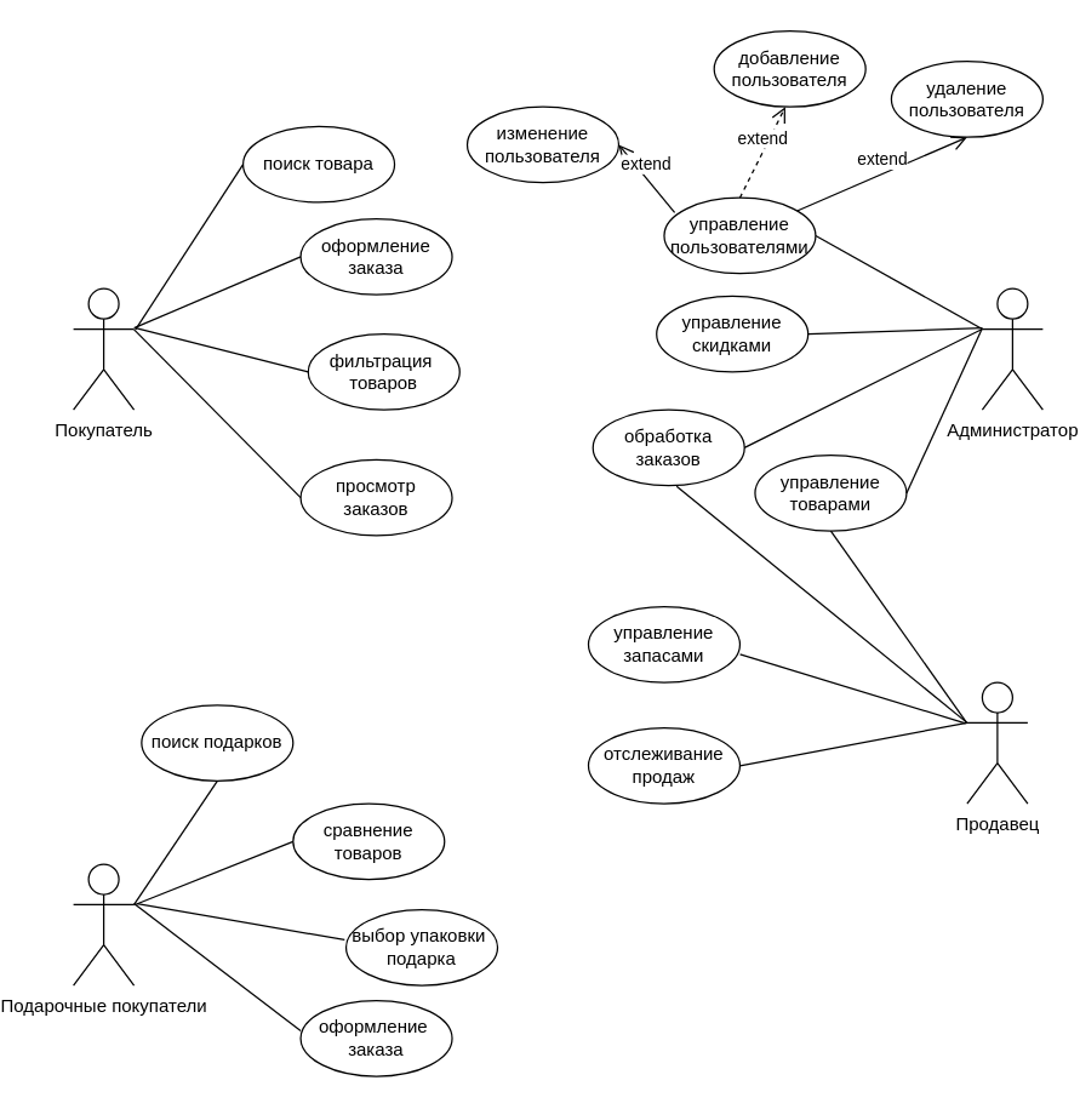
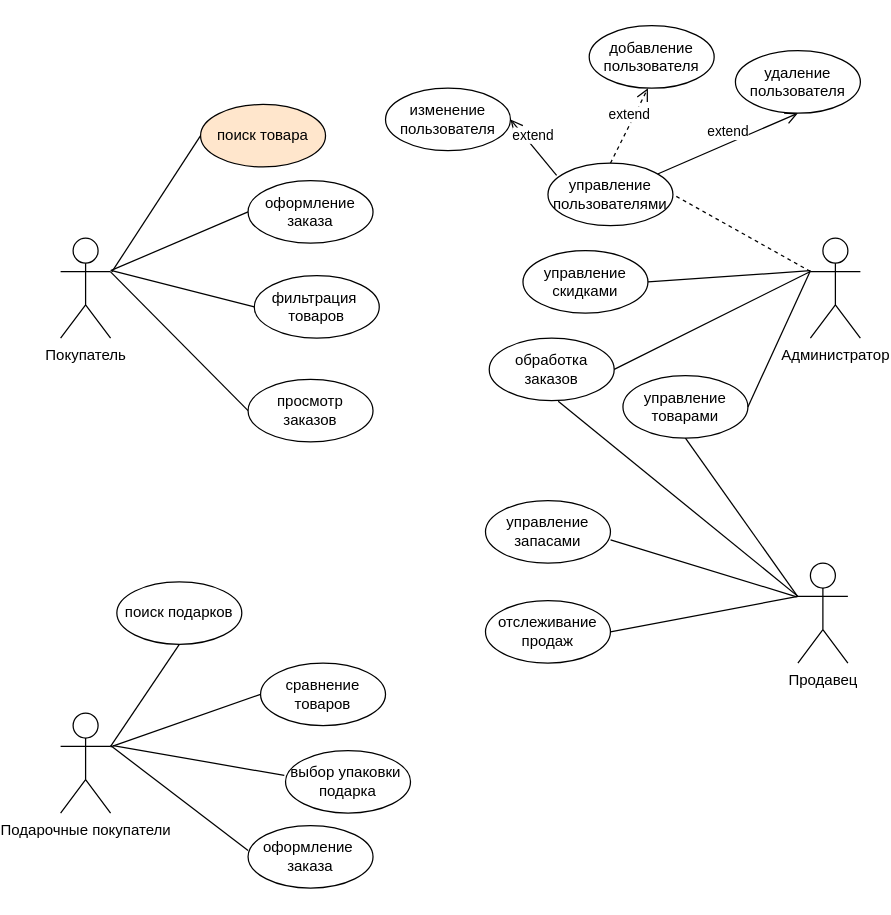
- <mxCell id="3" value="поиск товара" style="ellipse;whiteSpace=wrap;html=1;" parent="1" vertex="1"><mxGeometry x="132" y="83" width="100" height="50" as="geometry" /></mxCell>
+ <mxCell id="3" value="поиск товара" style="ellipse;whiteSpace=wrap;html=1;fillColor=#ffe6cc;" parent="1" vertex="1"><mxGeometry x="132" y="83" width="100" height="50" as="geometry" /></mxCell>
- <mxCell id="22" value="" style="endArrow=none;html=1;rounded=0;entryX=1;entryY=0.5;entryDx=0;entryDy=0;exitX=0;exitY=0.333;exitDx=0;exitDy=0;exitPerimeter=0;" parent="1" source="11" target="12" edge="1"><mxGeometry width="50" height="50" relative="1" as="geometry"><mxPoint x="550" y="440" as="sourcePoint" /><mxPoint x="600" y="390" as="targetPoint" /></mxGeometry></mxCell>
+ <mxCell id="22" value="" style="endArrow=none;html=1;rounded=0;entryX=1;entryY=0.5;entryDx=0;entryDy=0;exitX=0;exitY=0.333;exitDx=0;exitDy=0;exitPerimeter=0;dashed=1;" parent="1" source="11" target="12" edge="1"><mxGeometry width="50" height="50" relative="1" as="geometry"><mxPoint x="550" y="440" as="sourcePoint" /><mxPoint x="600" y="390" as="targetPoint" /></mxGeometry></mxCell>
- <mxCell id="14" value="управление&lt;div&gt;скидками&lt;/div&gt;" style="ellipse;whiteSpace=wrap;html=1;" parent="1" vertex="1"><mxGeometry x="405" y="195" width="100" height="50" as="geometry" /></mxCell>
+ <mxCell id="14" value="управление&lt;div&gt;скидками&lt;/div&gt;" style="ellipse;whiteSpace=wrap;html=1;" parent="1" vertex="1"><mxGeometry x="390" y="200" width="100" height="50" as="geometry" /></mxCell>
- <mxCell id="35" value="cравнение товаров" style="ellipse;whiteSpace=wrap;html=1;" parent="1" vertex="1"><mxGeometry x="165" y="530" width="100" height="50" as="geometry" /></mxCell>
+ <mxCell id="35" value="cравнение товаров" style="ellipse;whiteSpace=wrap;html=1;" parent="1" vertex="1"><mxGeometry x="180" y="530" width="100" height="50" as="geometry" /></mxCell>
